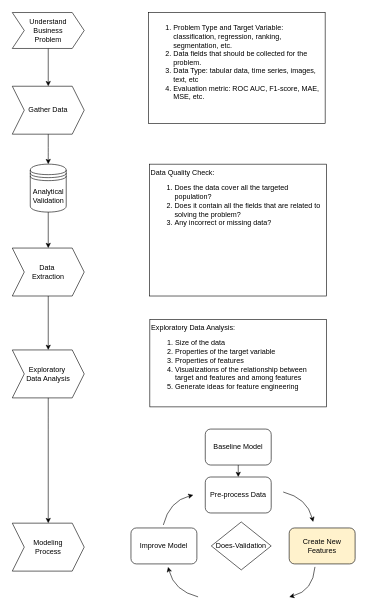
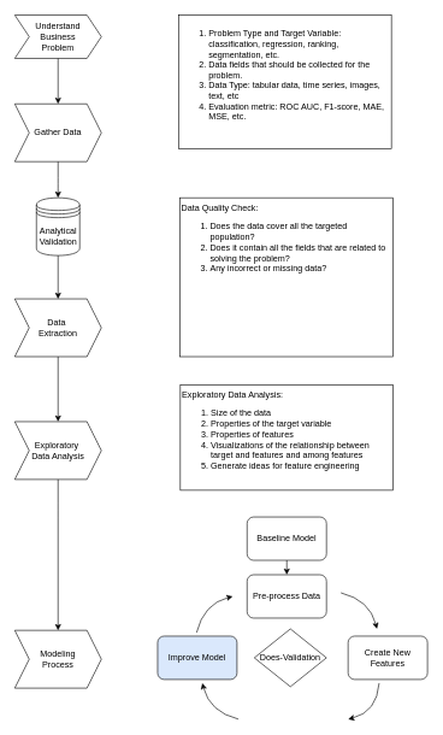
- <mxCell id="23" value="Improve Model&lt;div&gt;&lt;/div&gt;" style="rounded=1;whiteSpace=wrap;html=1;fillColor=#ffffff;align=center;fontColor=#000000;strokeColor=#000000;shadow=0;labelBorderColor=none;" parent="1" vertex="1"><mxGeometry x="218" y="880" width="110" height="60" as="geometry" /></mxCell>
+ <mxCell id="23" value="Improve Model&lt;div&gt;&lt;/div&gt;" style="rounded=1;whiteSpace=wrap;html=1;fillColor=#dae8fc;align=center;fontColor=#000000;strokeColor=#000000;shadow=0;labelBorderColor=none;" parent="1" vertex="1"><mxGeometry x="218" y="880" width="110" height="60" as="geometry" /></mxCell>
- <mxCell id="19" value="Create New&lt;div&gt;Features&lt;/div&gt;" style="rounded=1;whiteSpace=wrap;html=1;fillColor=#fff2cc;align=center;fontColor=#000000;strokeColor=#000000;shadow=0;labelBorderColor=none;" parent="1" vertex="1"><mxGeometry x="482" y="880" width="110" height="60" as="geometry" /></mxCell>
+ <mxCell id="19" value="Create New&lt;div&gt;Features&lt;/div&gt;" style="rounded=1;whiteSpace=wrap;html=1;fillColor=#ffffff;align=center;fontColor=#000000;strokeColor=#000000;shadow=0;labelBorderColor=none;" parent="1" vertex="1"><mxGeometry x="482" y="880" width="110" height="60" as="geometry" /></mxCell>
